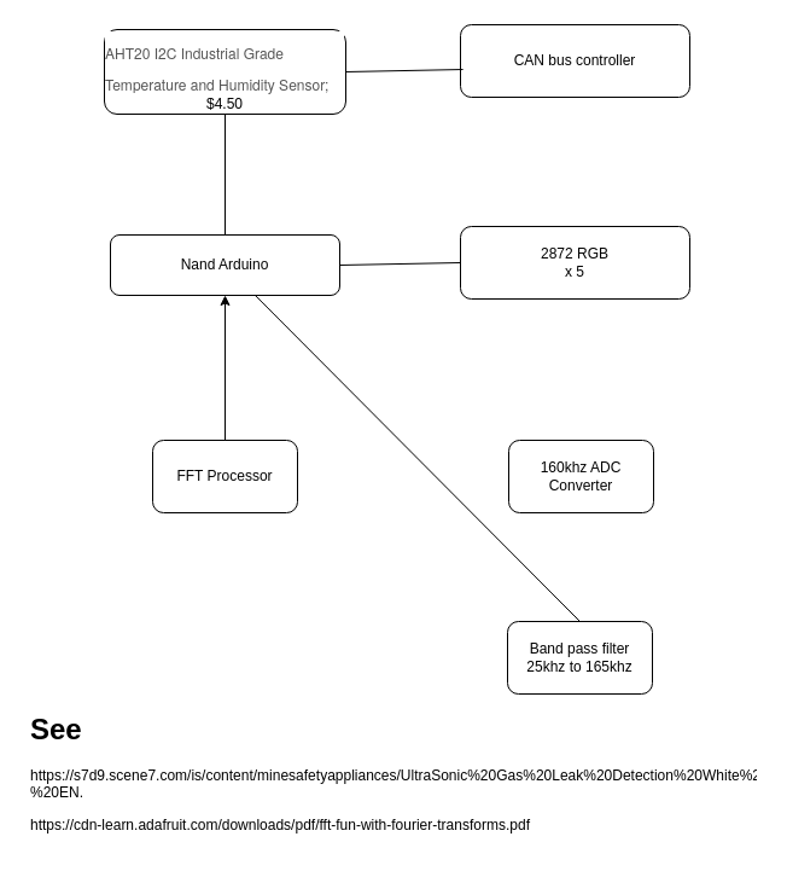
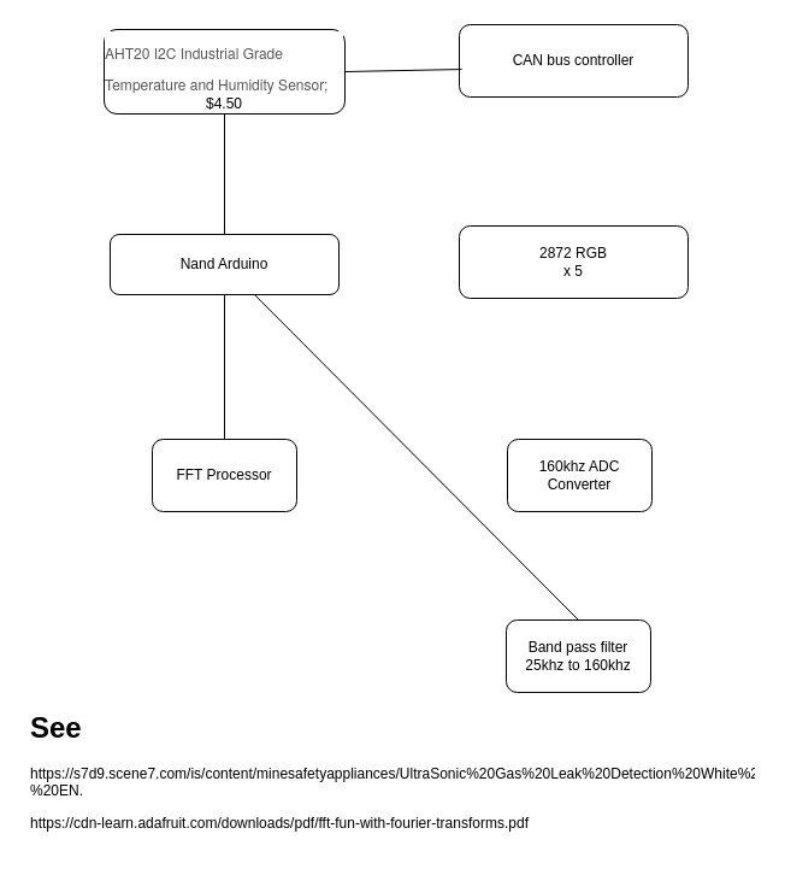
- <mxCell id="12" value="" style="endArrow=none;html=1;rounded=0;exitX=1;exitY=0.5;exitDx=0;exitDy=0;entryX=0;entryY=0.5;entryDx=0;entryDy=0;" edge="1" parent="1" source="3" target="5"><mxGeometry width="50" height="50" relative="1" as="geometry"><mxPoint x="311" y="294" as="sourcePoint" /><mxPoint x="361" y="244" as="targetPoint" /></mxGeometry></mxCell>
- <mxCell id="11" value="" style="endArrow=classic;html=1;rounded=0;entryX=0.5;entryY=1;entryDx=0;entryDy=0;exitX=0.5;exitY=0;exitDx=0;exitDy=0;" edge="1" parent="1" source="6" target="3"><mxGeometry width="50" height="50" relative="1" as="geometry"><mxPoint x="301" y="344" as="sourcePoint" /><mxPoint x="351" y="294" as="targetPoint" /></mxGeometry></mxCell>
+ <mxCell id="11" value="" style="endArrow=none;html=1;rounded=0;entryX=0.5;entryY=1;entryDx=0;entryDy=0;exitX=0.5;exitY=0;exitDx=0;exitDy=0;" edge="1" parent="1" source="6" target="3"><mxGeometry width="50" height="50" relative="1" as="geometry"><mxPoint x="301" y="344" as="sourcePoint" /><mxPoint x="351" y="294" as="targetPoint" /></mxGeometry></mxCell>
- <mxCell id="8" value="Band pass filter&lt;br&gt;25khz to 165khz" style="rounded=1;whiteSpace=wrap;html=1;" vertex="1" parent="1"><mxGeometry x="420" y="514" width="120" height="60" as="geometry" /></mxCell>
+ <mxCell id="8" value="Band pass filter&lt;br&gt;25khz to 160khz" style="rounded=1;whiteSpace=wrap;html=1;" vertex="1" parent="1"><mxGeometry x="420" y="514" width="120" height="60" as="geometry" /></mxCell>
